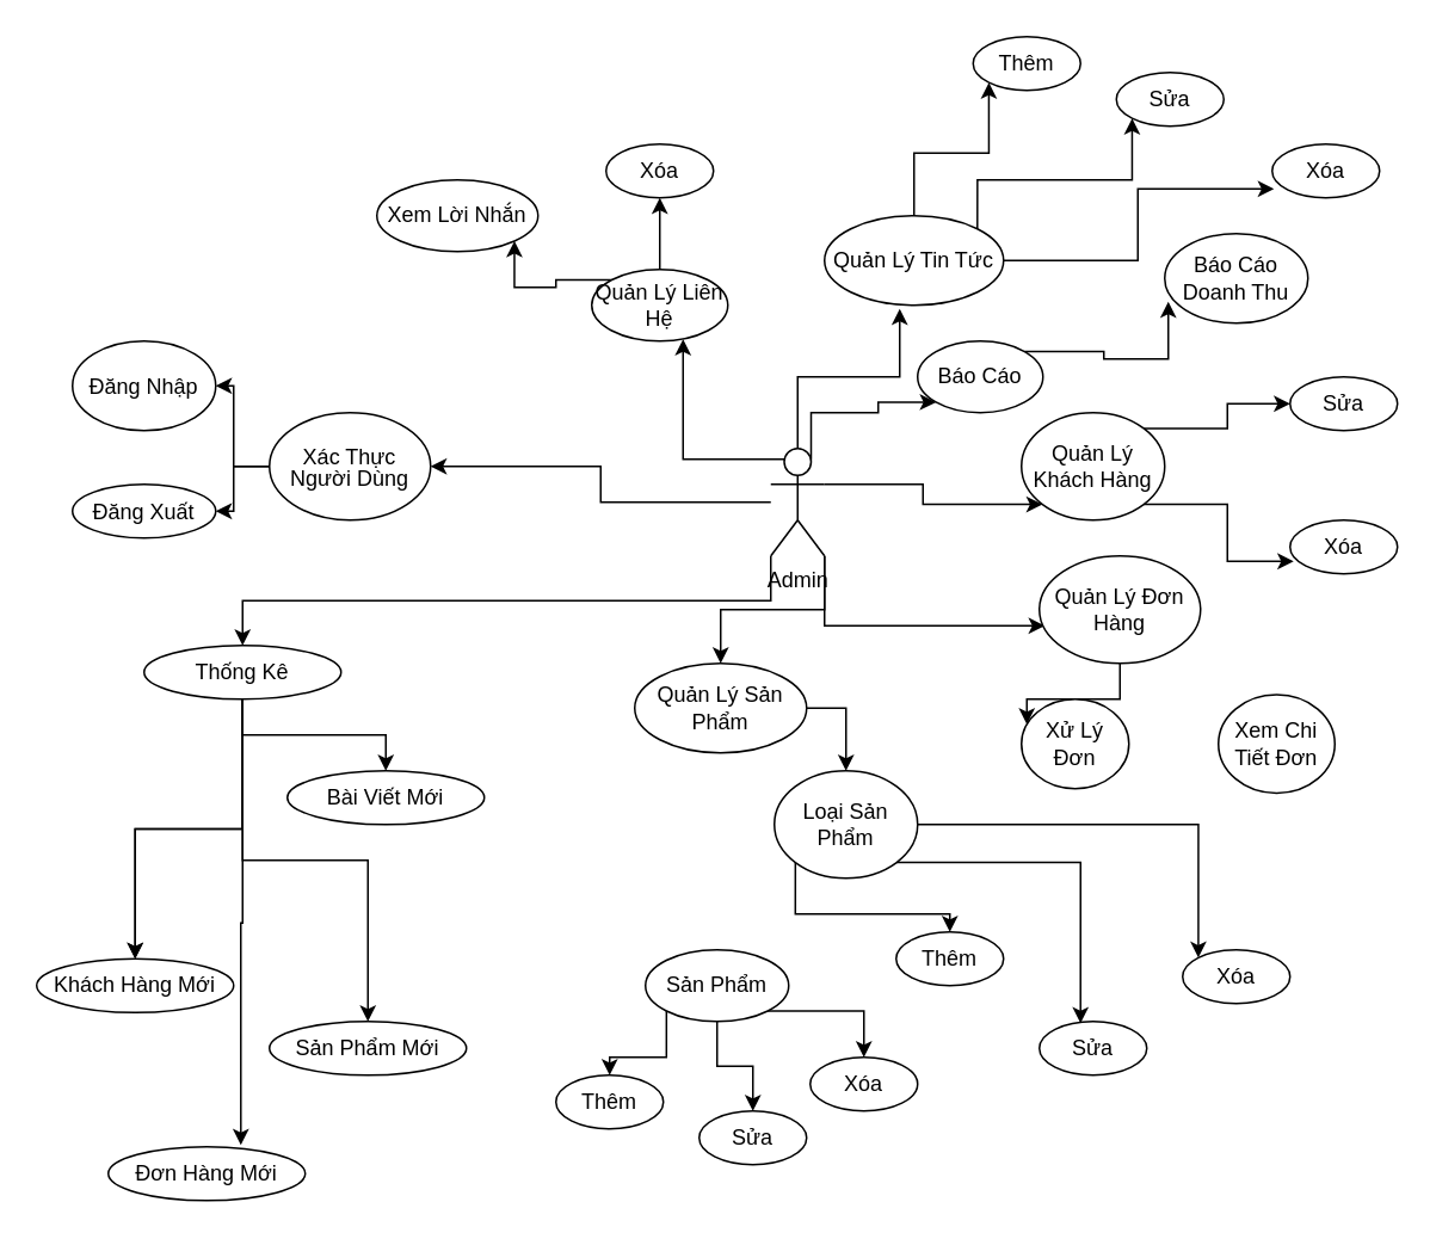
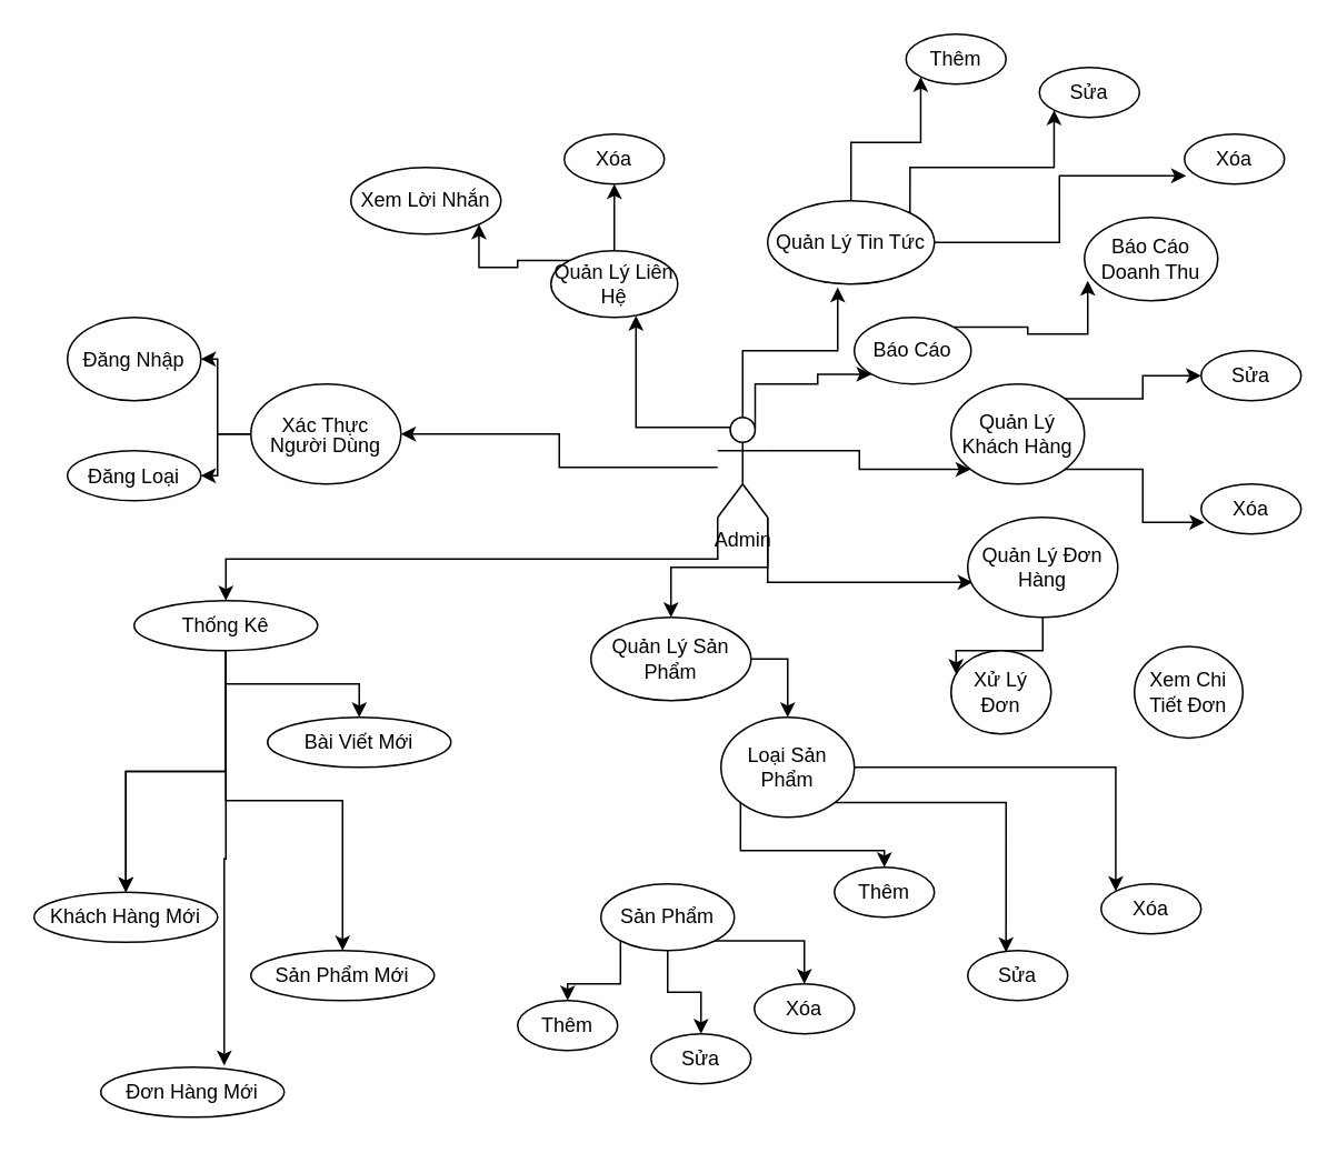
- <mxCell id="15" value="&lt;p style=&quot;line-height: 100%&quot;&gt;Đăng Xuất&lt;/p&gt;" style="ellipse;whiteSpace=wrap;html=1;verticalAlign=middle;align=center;" parent="1" vertex="1"><mxGeometry x="40" y="270" width="80" height="30" as="geometry" /></mxCell>
+ <mxCell id="15" value="&lt;p style=&quot;line-height: 100%&quot;&gt;Đăng Loại&lt;/p&gt;" style="ellipse;whiteSpace=wrap;html=1;verticalAlign=middle;align=center;" parent="1" vertex="1"><mxGeometry x="40" y="270" width="80" height="30" as="geometry" /></mxCell>
